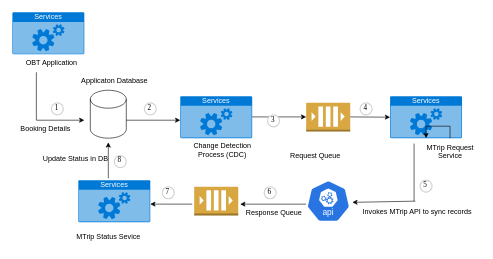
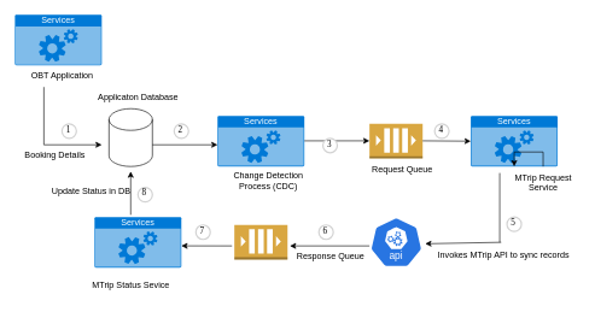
- <mxCell id="13" value="Request Queue" style="text;html=1;align=center;verticalAlign=middle;resizable=0;points=[];autosize=1;strokeColor=none;fillColor=none;" vertex="1" parent="1"><mxGeometry x="470" y="244" width="110" height="30" as="geometry" /></mxCell>
+ <mxCell id="13" value="Request Queue" style="text;html=1;align=center;verticalAlign=middle;resizable=0;points=[];autosize=1;strokeColor=none;fillColor=none;" vertex="1" parent="1"><mxGeometry x="500" y="219" width="110" height="30" as="geometry" /></mxCell>
